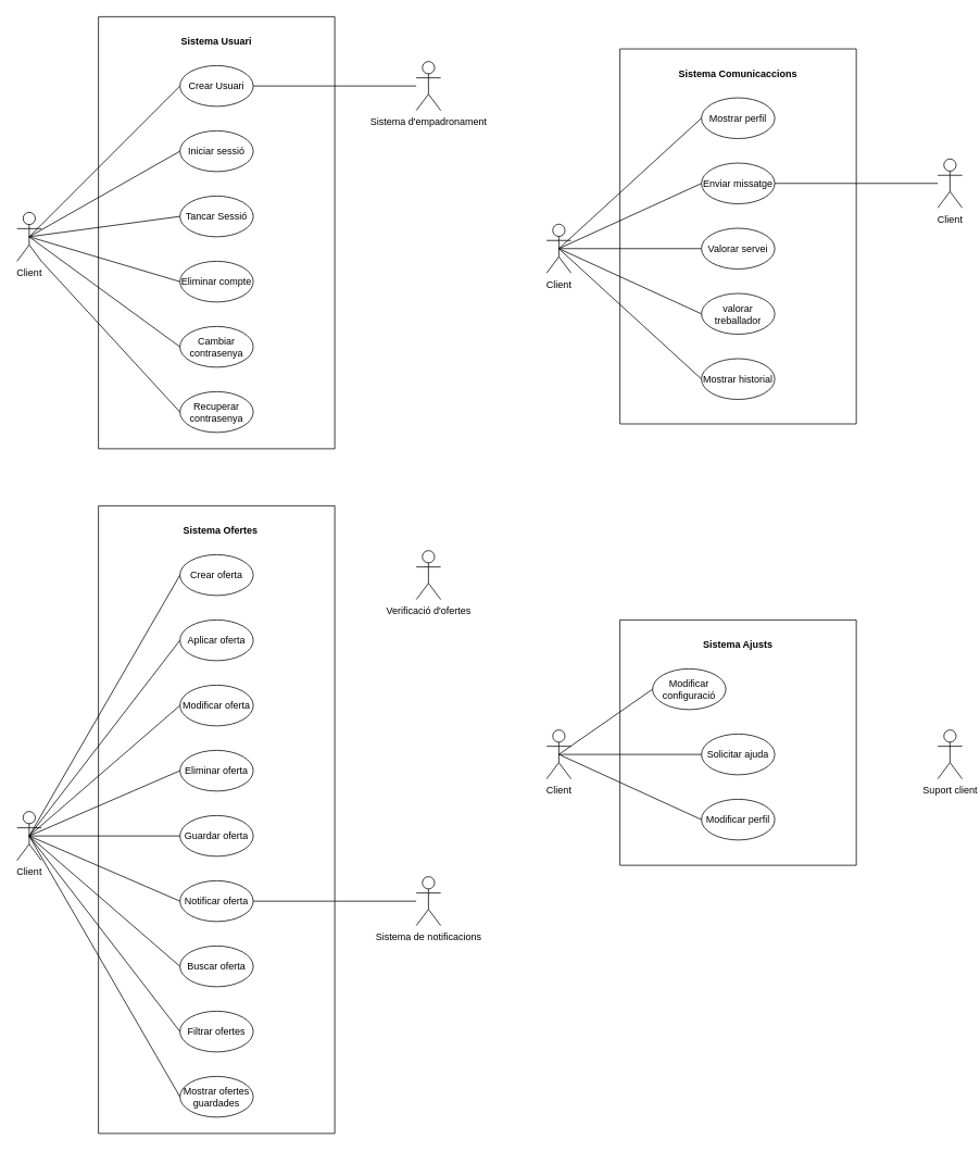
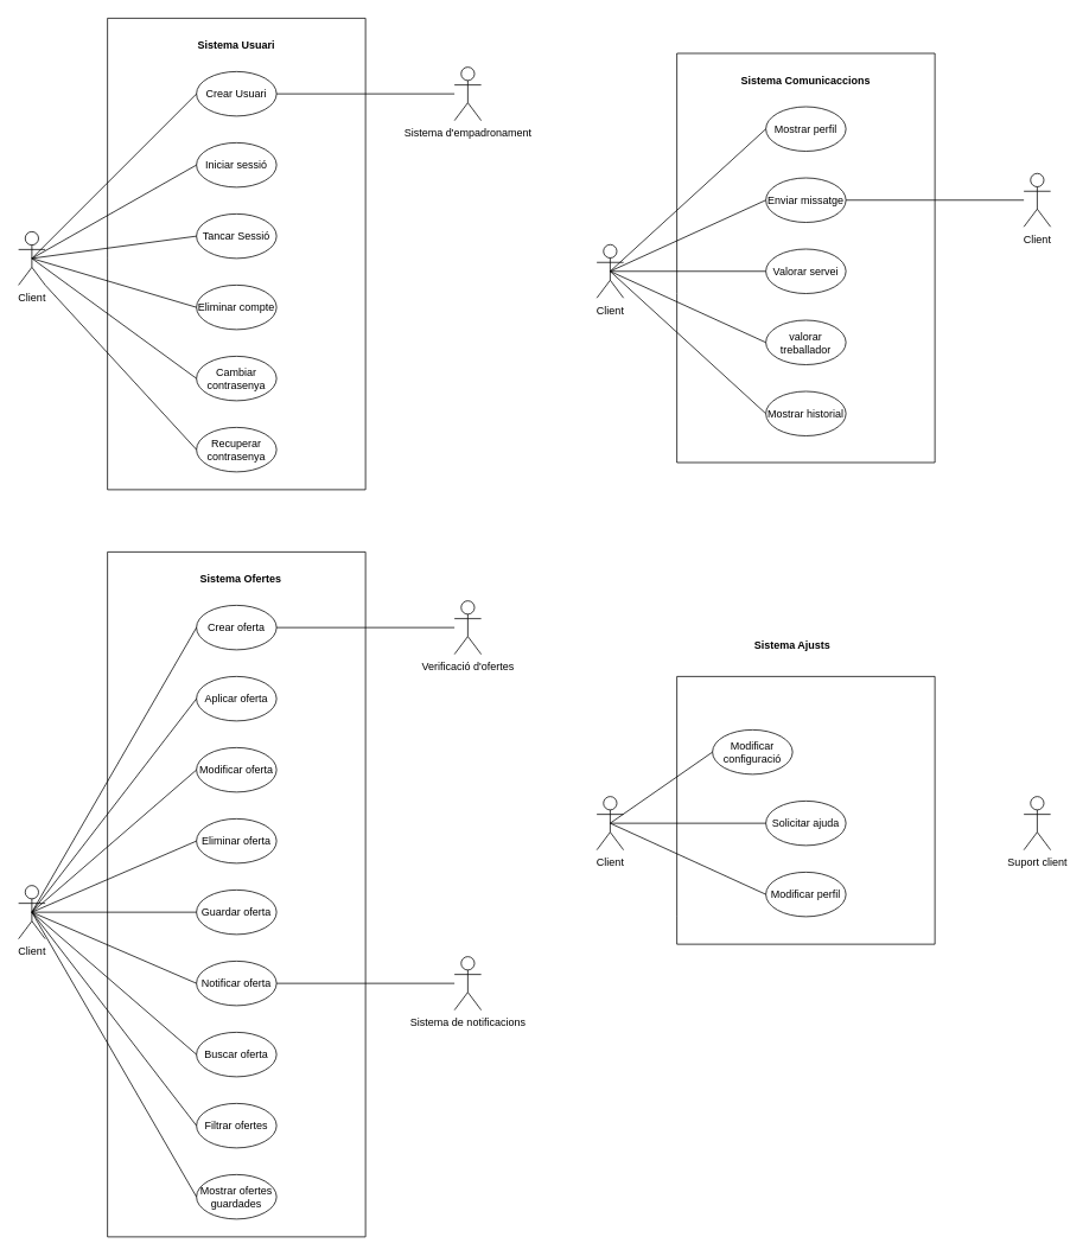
+ <mxCell id="40" value="" style="endArrow=none;html=1;rounded=0;exitX=1;exitY=0.5;exitDx=0;exitDy=0;" edge="1" parent="1" source="23" target="39"><mxGeometry width="50" height="50" relative="1" as="geometry"><mxPoint x="430" y="1000" as="sourcePoint" /><mxPoint x="615" y="815" as="targetPoint" /></mxGeometry></mxCell>
- <mxCell id="73" value="&lt;b&gt;Sistema Ajusts&lt;/b&gt;" style="text;html=1;strokeColor=none;fillColor=none;align=center;verticalAlign=middle;whiteSpace=wrap;rounded=0;" vertex="1" parent="1"><mxGeometry x="825" y="780" width="160" height="20" as="geometry" /></mxCell>
+ <mxCell id="73" value="&lt;b&gt;Sistema Ajusts&lt;/b&gt;" style="text;html=1;strokeColor=none;fillColor=none;align=center;verticalAlign=middle;whiteSpace=wrap;rounded=0;" vertex="1" parent="1"><mxGeometry x="810" y="715" width="160" height="20" as="geometry" /></mxCell>
